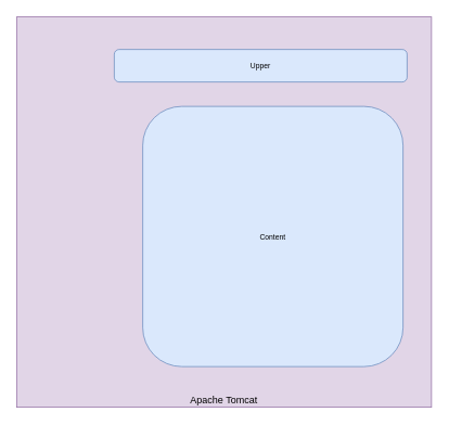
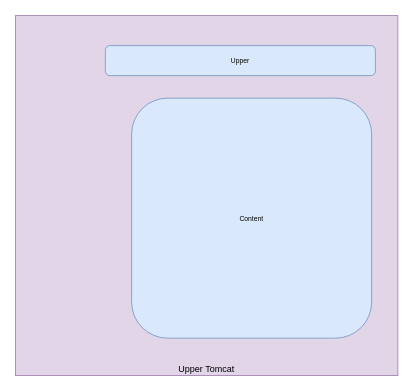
- <mxCell id="2" value="Apache Tomcat" style="rounded=0;whiteSpace=wrap;html=1;verticalAlign=bottom;fillColor=#e1d5e7;strokeColor=#9673a6;fontColor=#000000;" parent="1" vertex="1"><mxGeometry x="20" y="20" width="510" height="480" as="geometry" /></mxCell>
+ <mxCell id="2" value="Upper Tomcat" style="rounded=0;whiteSpace=wrap;html=1;verticalAlign=bottom;fillColor=#e1d5e7;strokeColor=#9673a6;fontColor=#000000;" parent="1" vertex="1"><mxGeometry x="20" y="20" width="510" height="480" as="geometry" /></mxCell>
